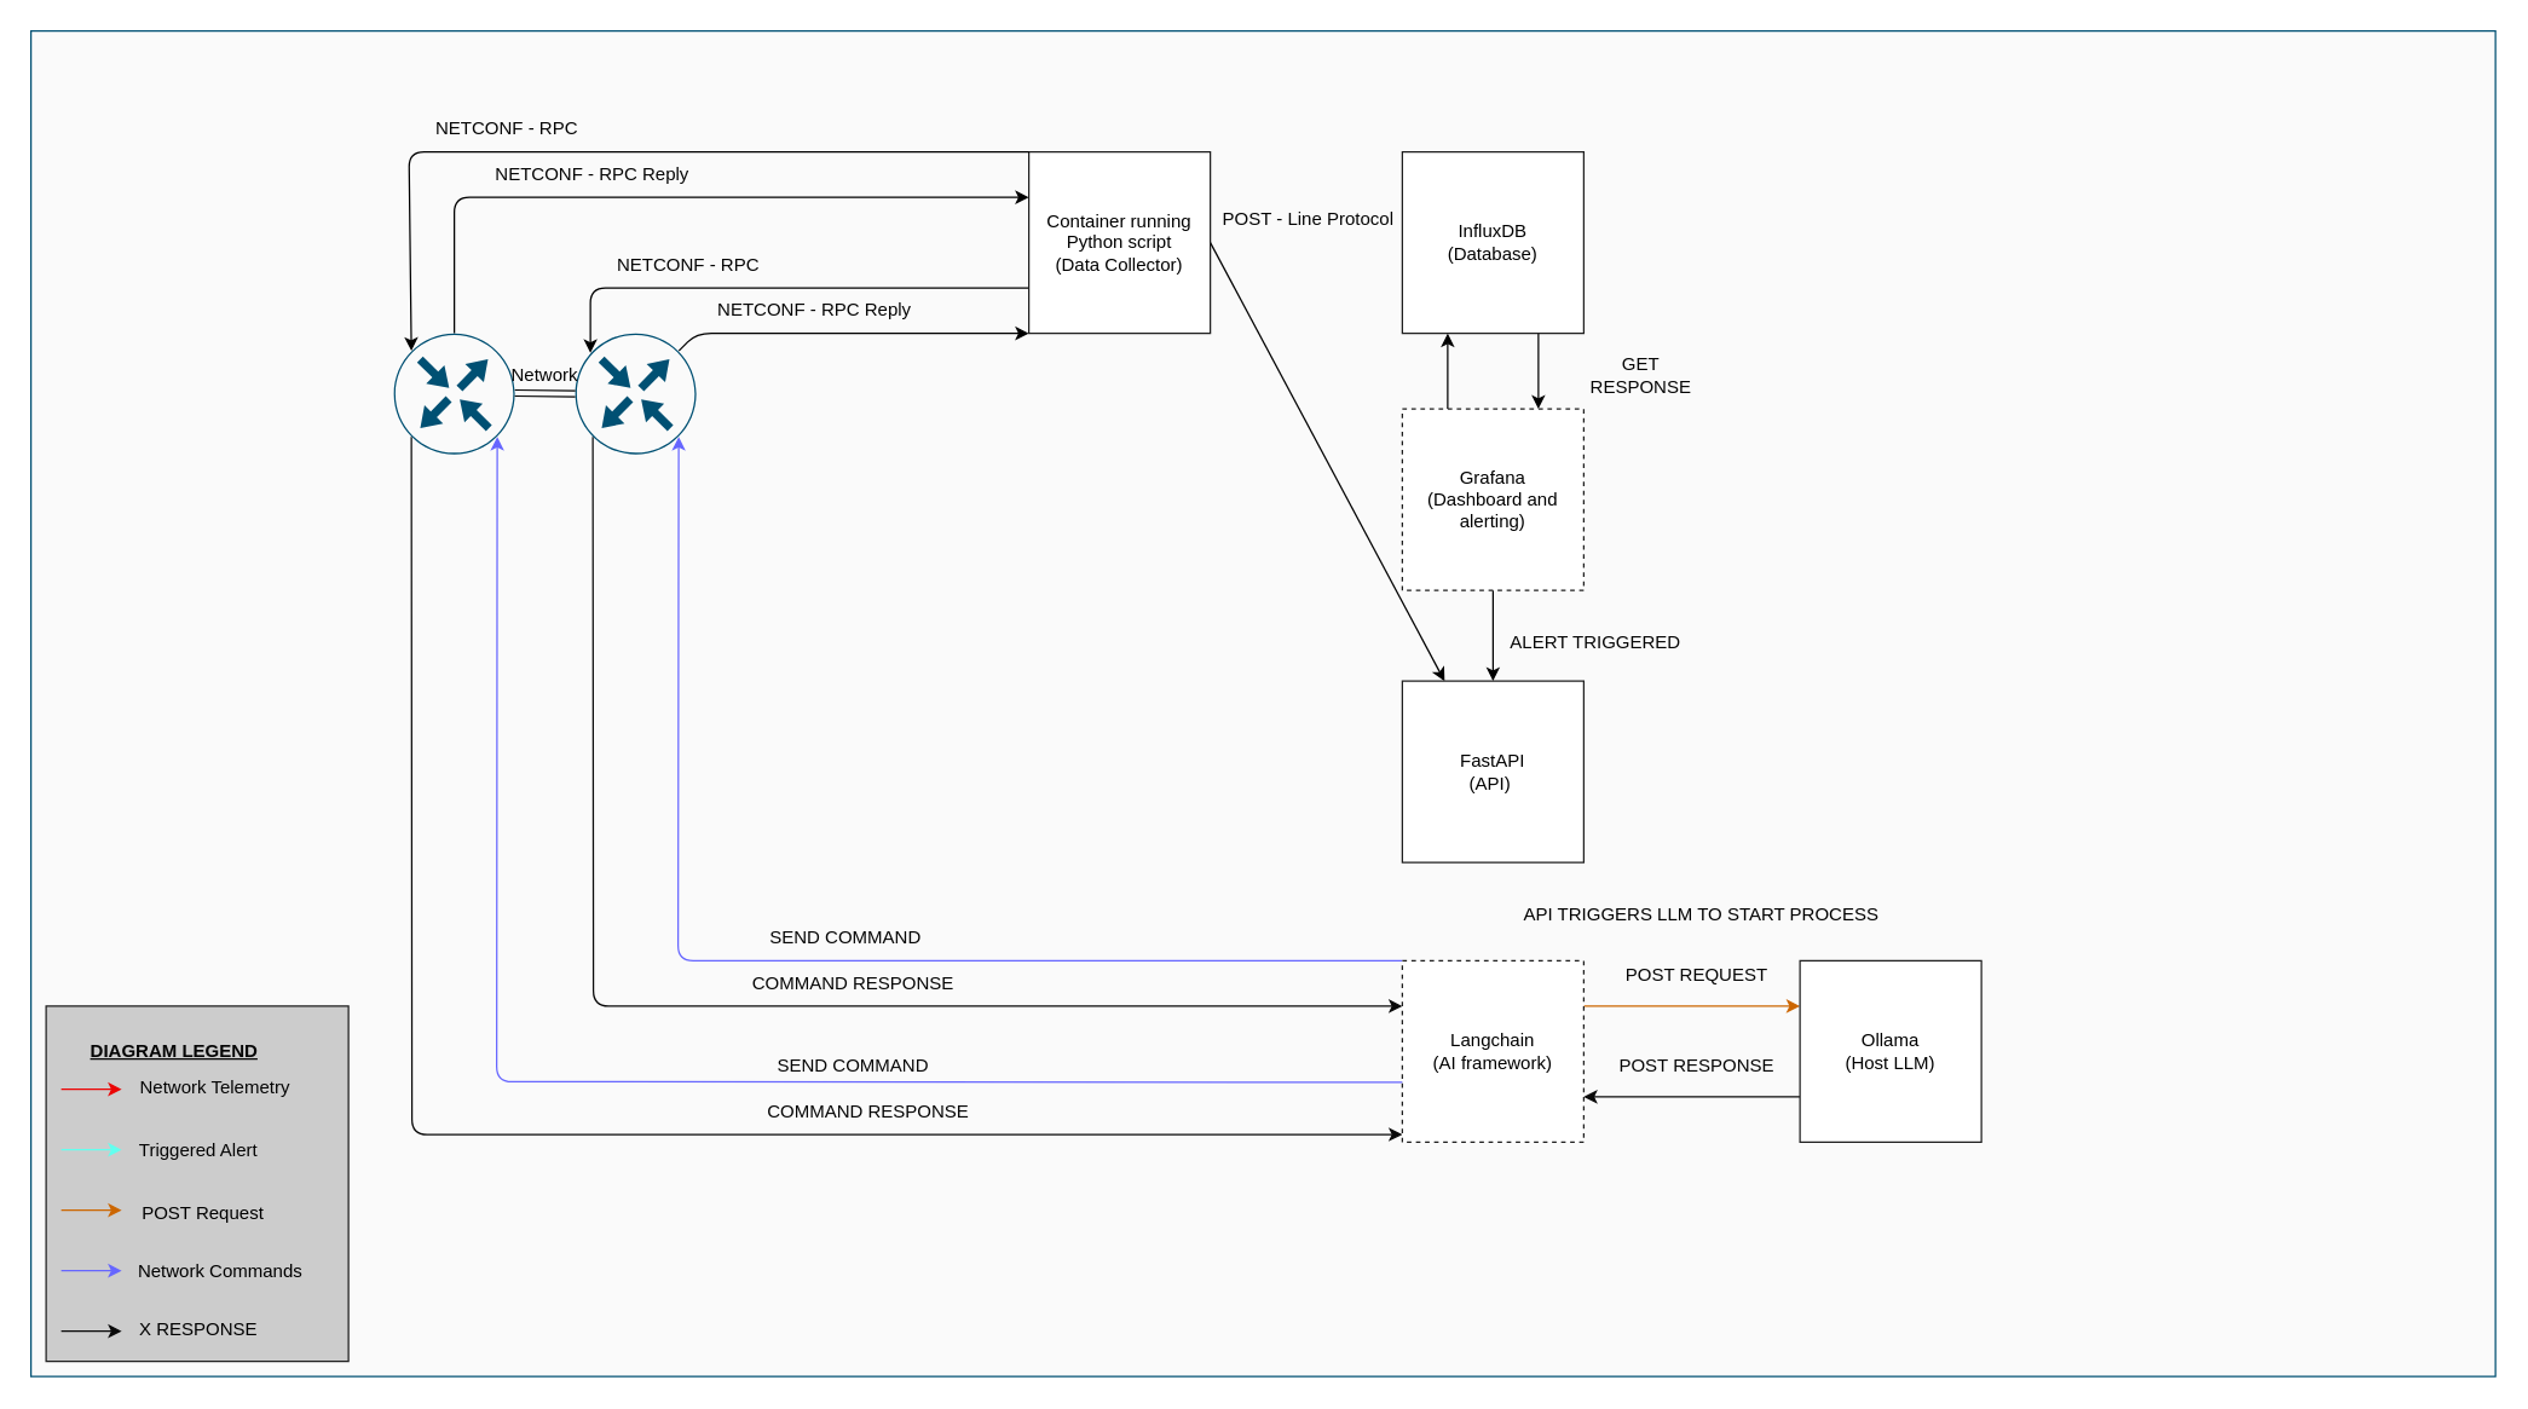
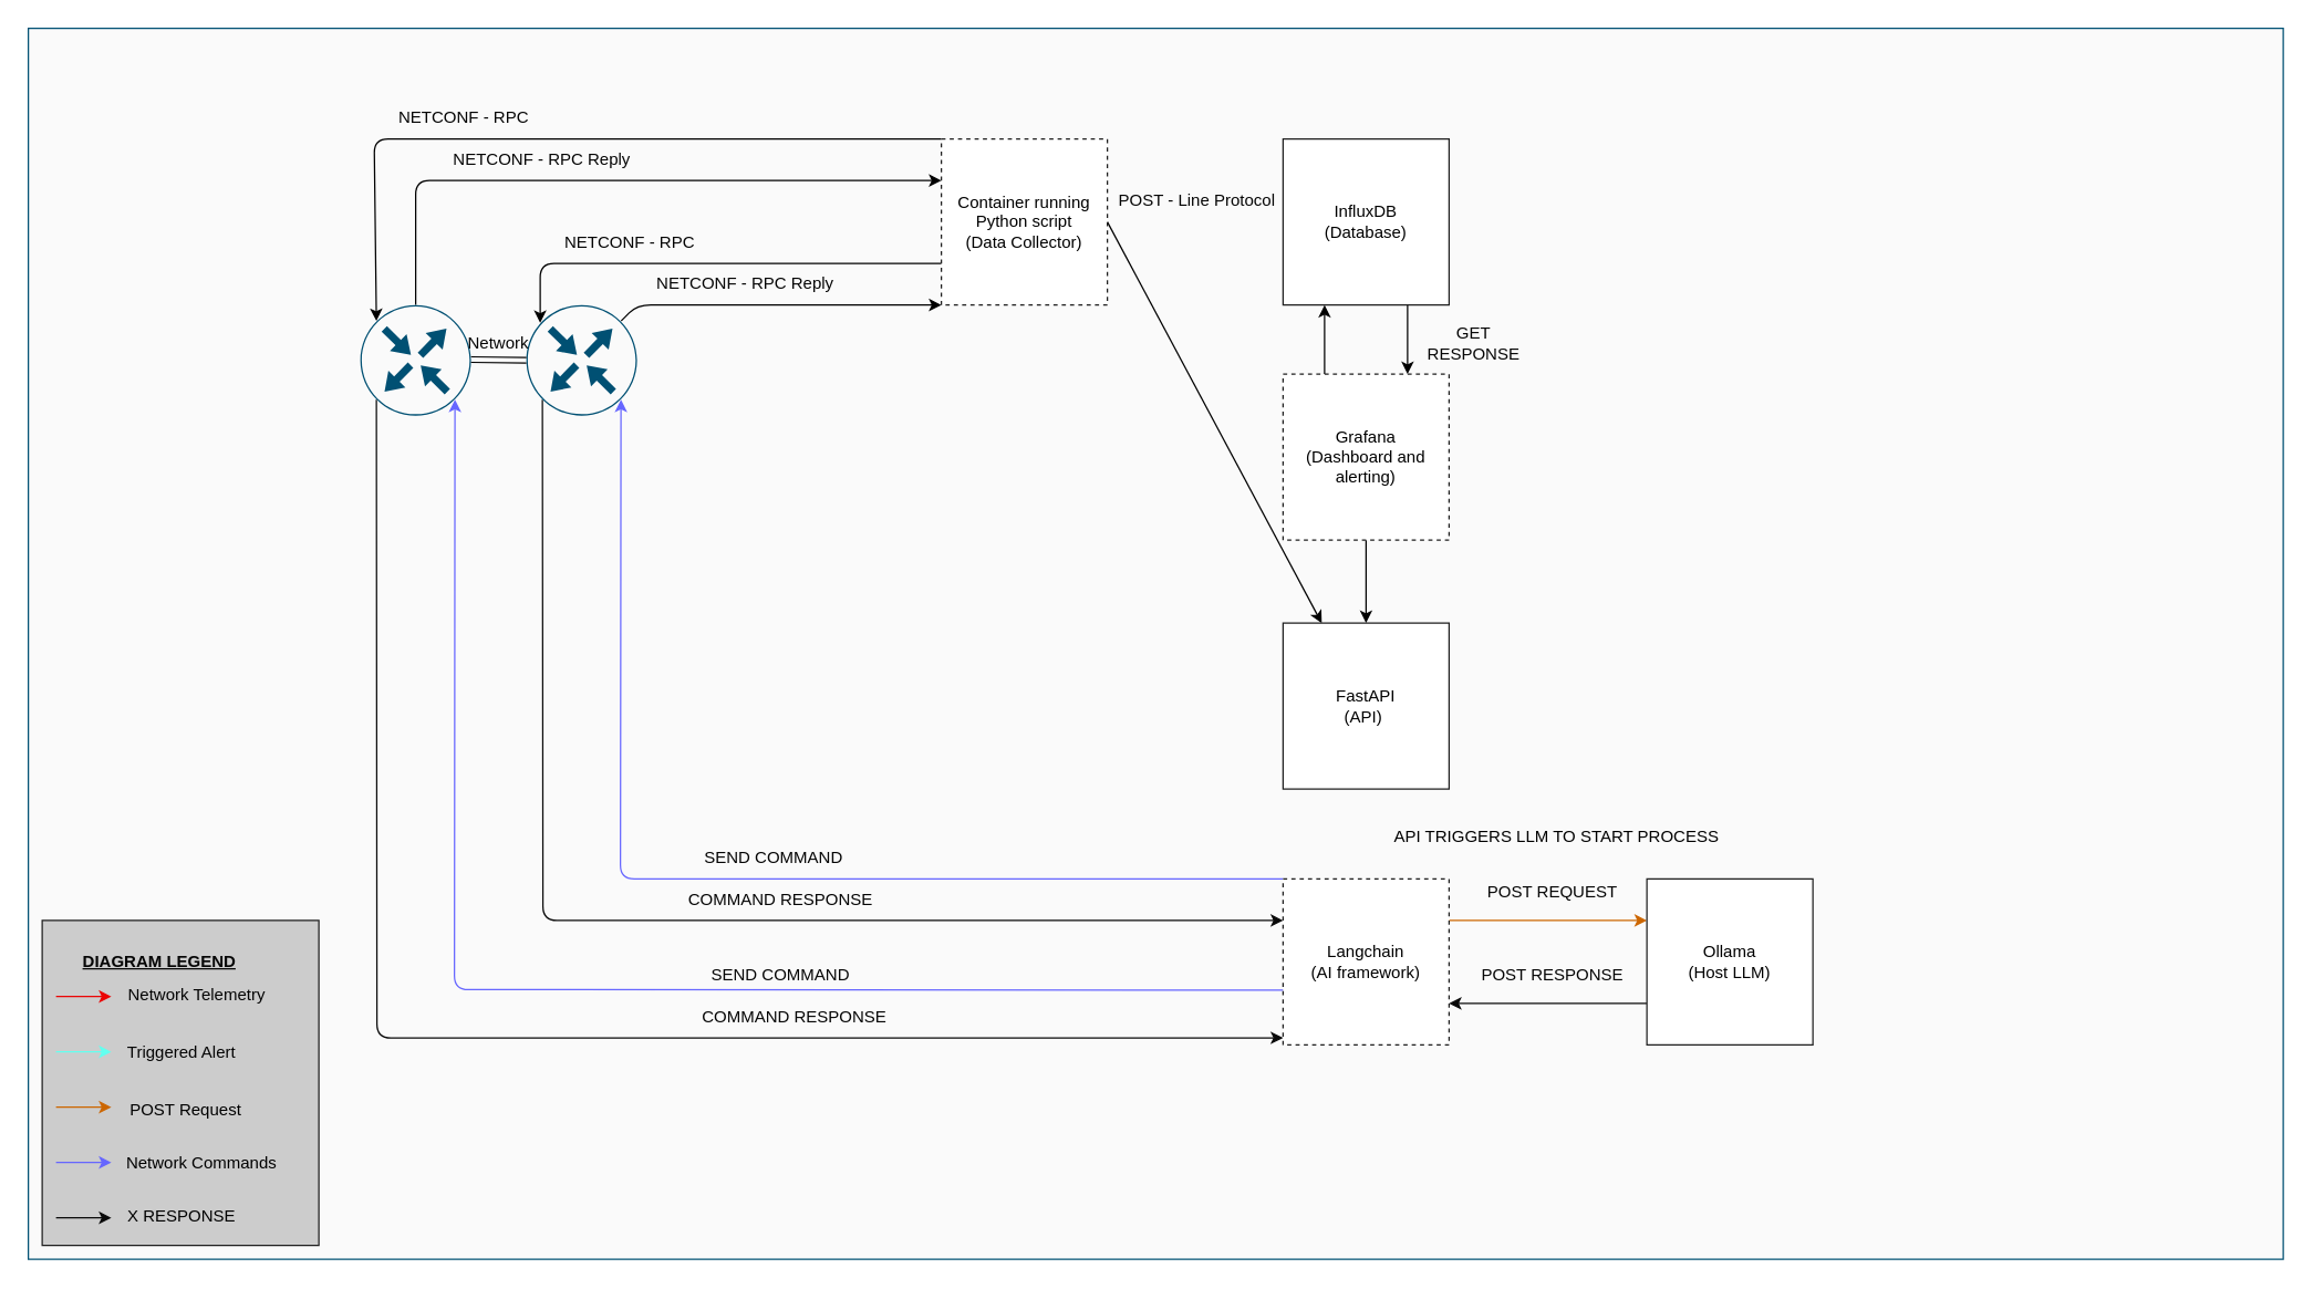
- <mxCell id="35" value="&lt;div&gt;Container running Python script&lt;/div&gt;(Data Collector)" style="whiteSpace=wrap;html=1;aspect=fixed;strokeColor=#1F1F1F;fillColor=#FFFFFF;" parent="1" vertex="1"><mxGeometry x="680" y="100" width="120" height="120" as="geometry" /></mxCell>
+ <mxCell id="35" value="&lt;div&gt;Container running Python script&lt;/div&gt;(Data Collector)" style="whiteSpace=wrap;html=1;aspect=fixed;strokeColor=#1F1F1F;fillColor=#FFFFFF;dashed=1;" parent="1" vertex="1"><mxGeometry x="680" y="100" width="120" height="120" as="geometry" /></mxCell>
- <mxCell id="44" value="GET&lt;div&gt;RESPONSE&lt;/div&gt;" style="text;html=1;strokeColor=none;fillColor=none;align=center;verticalAlign=middle;whiteSpace=wrap;rounded=0;fontColor=#050505;" parent="1" vertex="1"><mxGeometry x="1050" y="233" width="70" height="30" as="geometry" /></mxCell>
+ <mxCell id="44" value="GET&lt;div&gt;RESPONSE&lt;/div&gt;" style="text;html=1;strokeColor=none;fillColor=none;align=center;verticalAlign=middle;whiteSpace=wrap;rounded=0;fontColor=#050505;" parent="1" vertex="1"><mxGeometry x="1030" y="233" width="70" height="30" as="geometry" /></mxCell>
- <mxCell id="49" value="ALERT TRIGGERED" style="text;html=1;strokeColor=none;fillColor=none;align=center;verticalAlign=middle;whiteSpace=wrap;rounded=0;fontColor=#050505;" parent="1" vertex="1"><mxGeometry x="990" y="410" width="130" height="30" as="geometry" /></mxCell>
